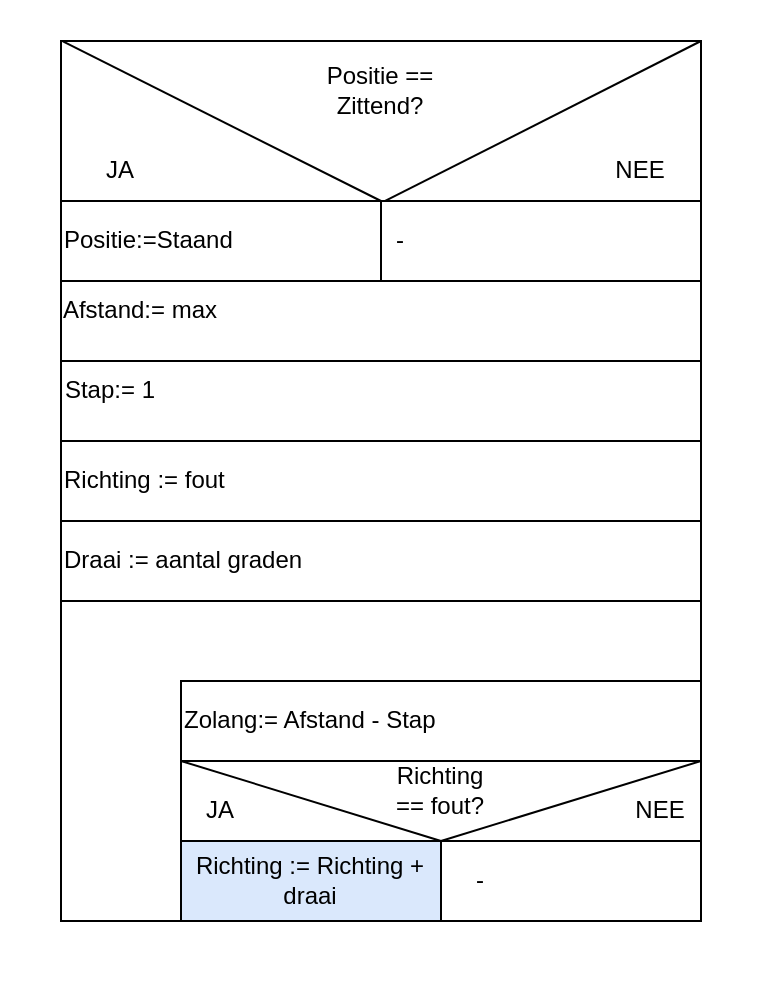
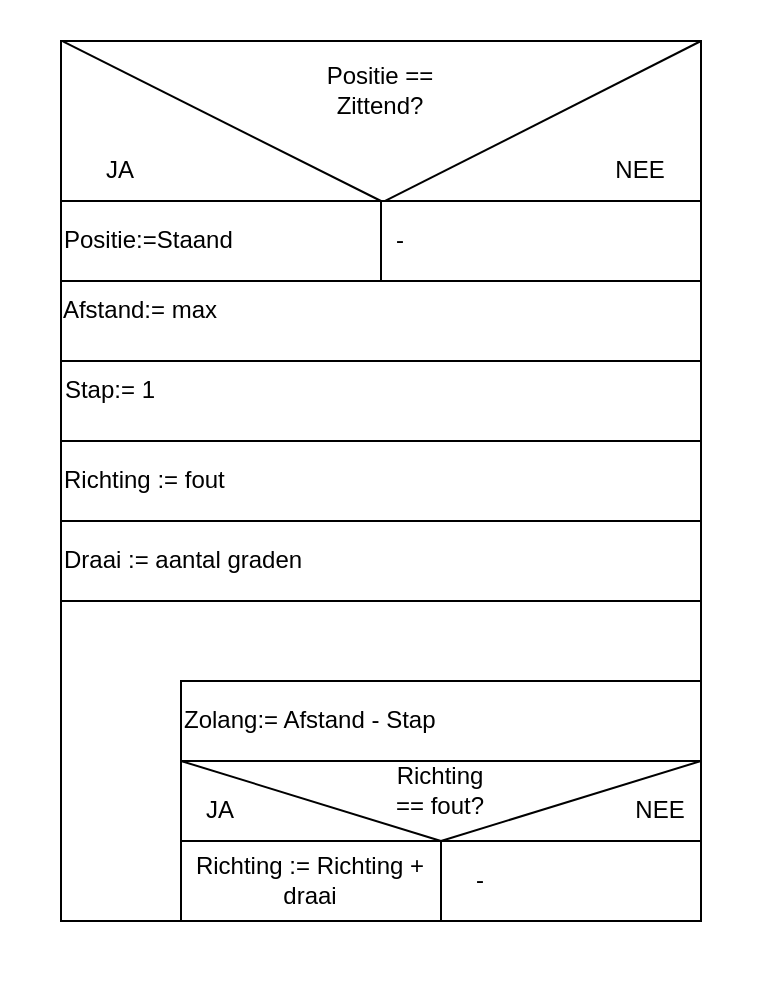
- <mxCell id="25" value="Richting := Richting + draai" style="rounded=0;whiteSpace=wrap;html=1;fillColor=#dae8fc;" vertex="1" parent="16"><mxGeometry x="60" y="120" width="130" height="40" as="geometry" /></mxCell>
+ <mxCell id="25" value="Richting := Richting + draai" style="rounded=0;whiteSpace=wrap;html=1;" vertex="1" parent="16"><mxGeometry x="60" y="120" width="130" height="40" as="geometry" /></mxCell>
